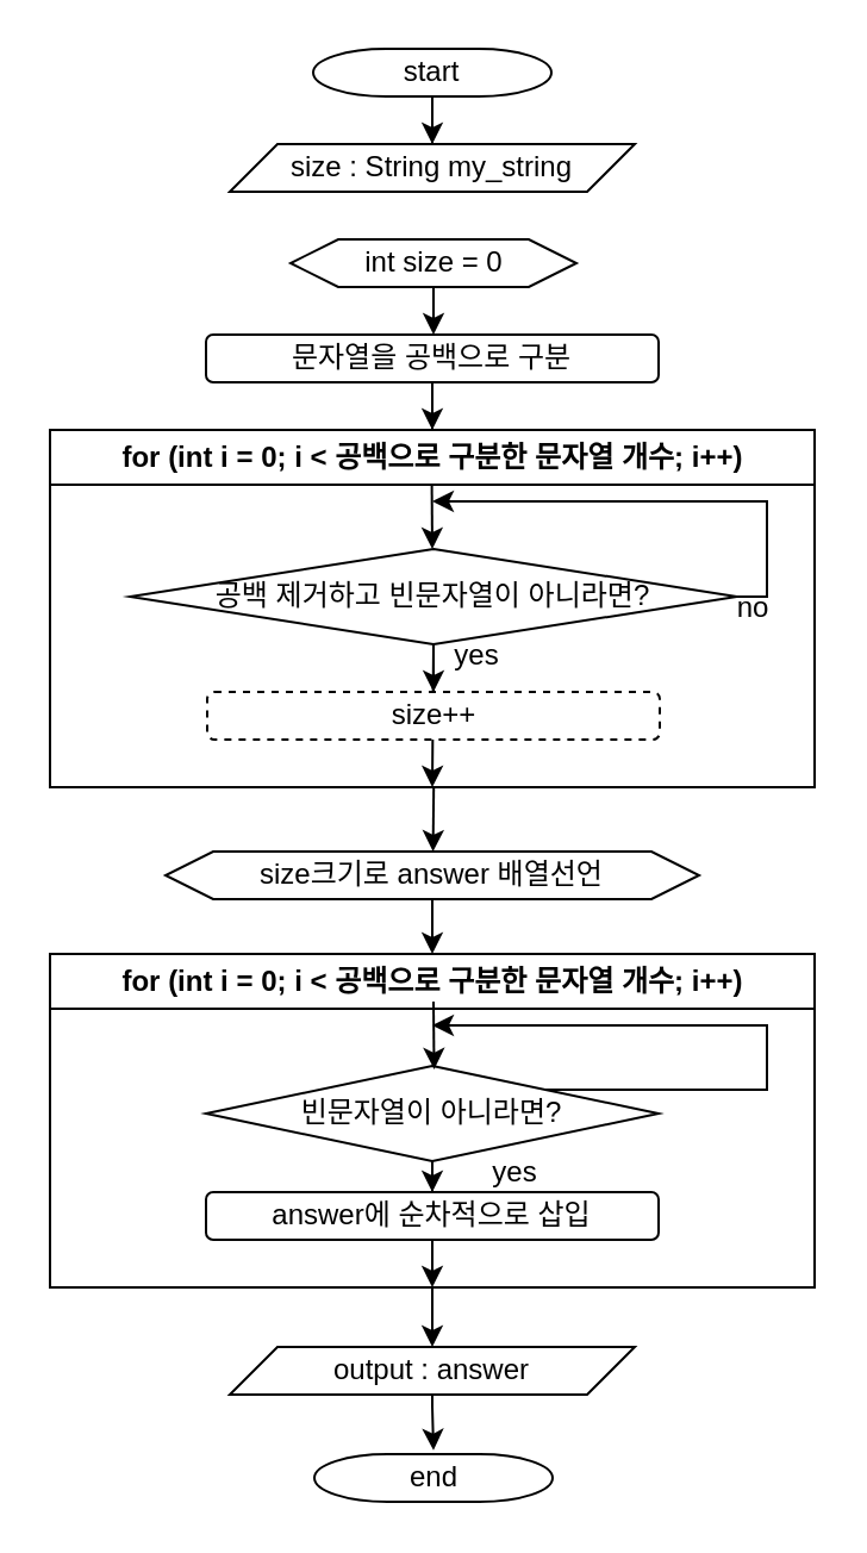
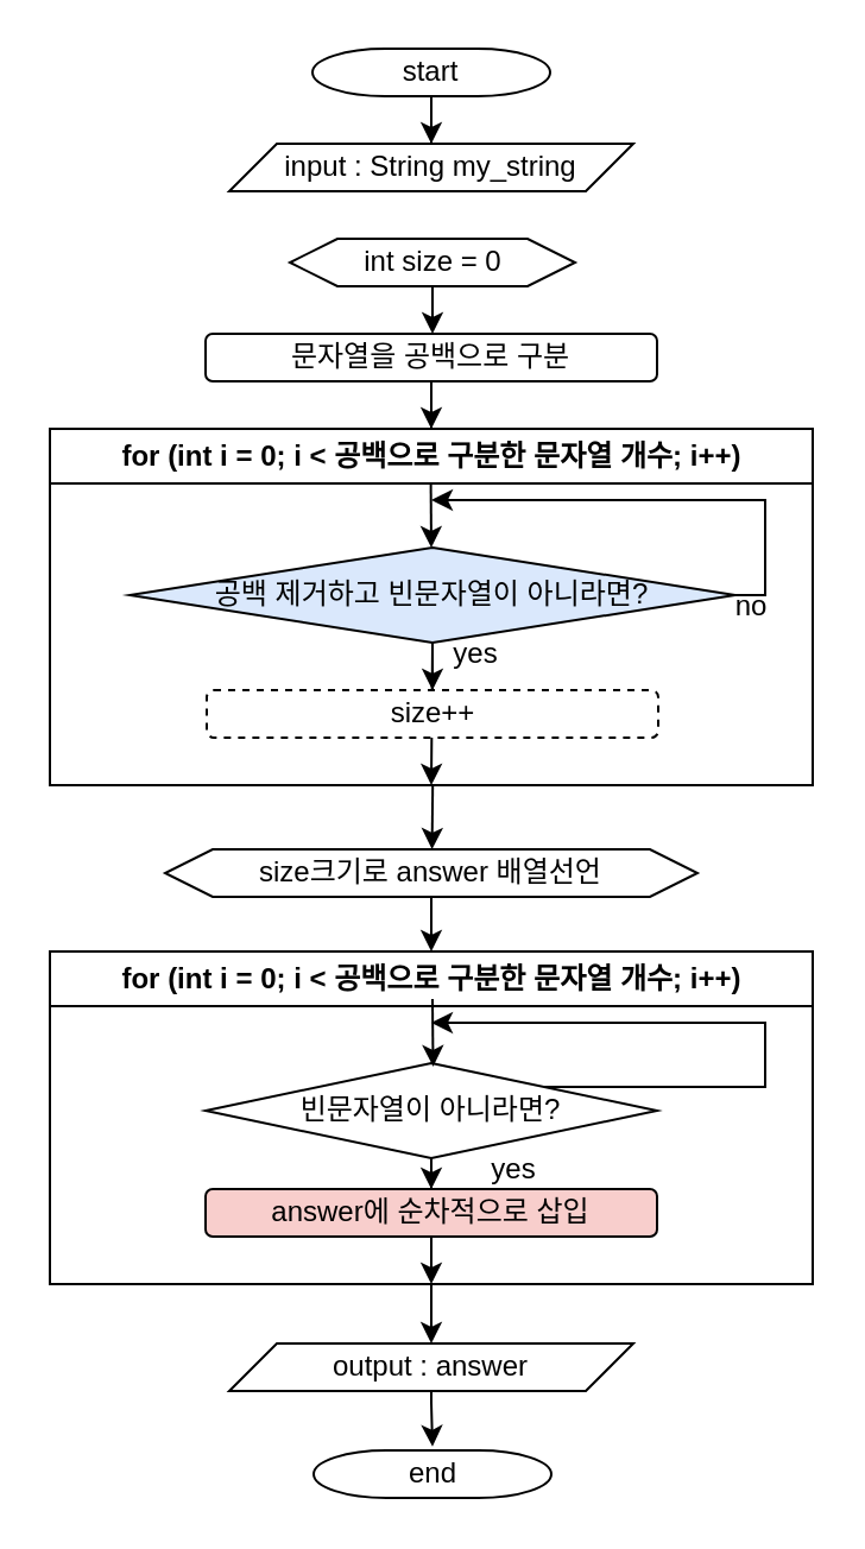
- <mxCell id="5" value="size : String my_string" style="shape=parallelogram;perimeter=parallelogramPerimeter;whiteSpace=wrap;html=1;fixedSize=1;" vertex="1" parent="1"><mxGeometry x="96" y="60" width="170" height="20" as="geometry" /></mxCell>
+ <mxCell id="5" value="input : String my_string" style="shape=parallelogram;perimeter=parallelogramPerimeter;whiteSpace=wrap;html=1;fixedSize=1;" vertex="1" parent="1"><mxGeometry x="96" y="60" width="170" height="20" as="geometry" /></mxCell>
- <mxCell id="13" value="공백 제거하고 빈문자열이 아니라면?" style="rhombus;whiteSpace=wrap;html=1;" vertex="1" parent="10"><mxGeometry x="33.63" y="50" width="254.75" height="40" as="geometry" /></mxCell>
+ <mxCell id="13" value="공백 제거하고 빈문자열이 아니라면?" style="rhombus;whiteSpace=wrap;html=1;fillColor=#dae8fc;" vertex="1" parent="10"><mxGeometry x="33.63" y="50" width="254.75" height="40" as="geometry" /></mxCell>
- <mxCell id="27" value="answer에 순차적으로 삽입" style="rounded=1;whiteSpace=wrap;html=1;" vertex="1" parent="22"><mxGeometry x="65.5" y="100" width="190" height="20" as="geometry" /></mxCell>
+ <mxCell id="27" value="answer에 순차적으로 삽입" style="rounded=1;whiteSpace=wrap;html=1;fillColor=#f8cecc;" vertex="1" parent="22"><mxGeometry x="65.5" y="100" width="190" height="20" as="geometry" /></mxCell>
